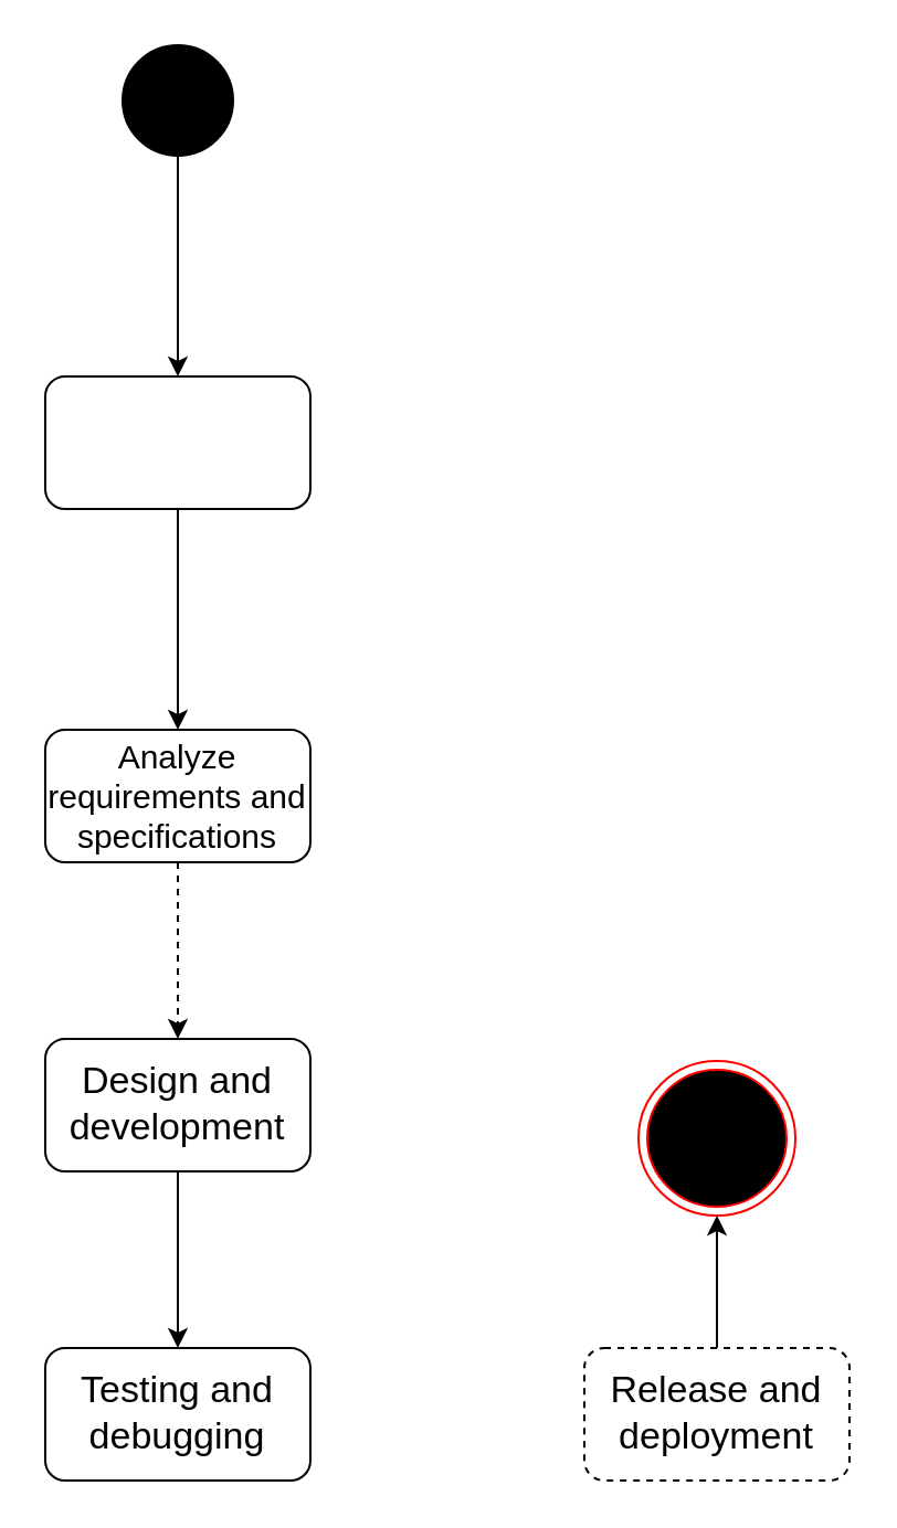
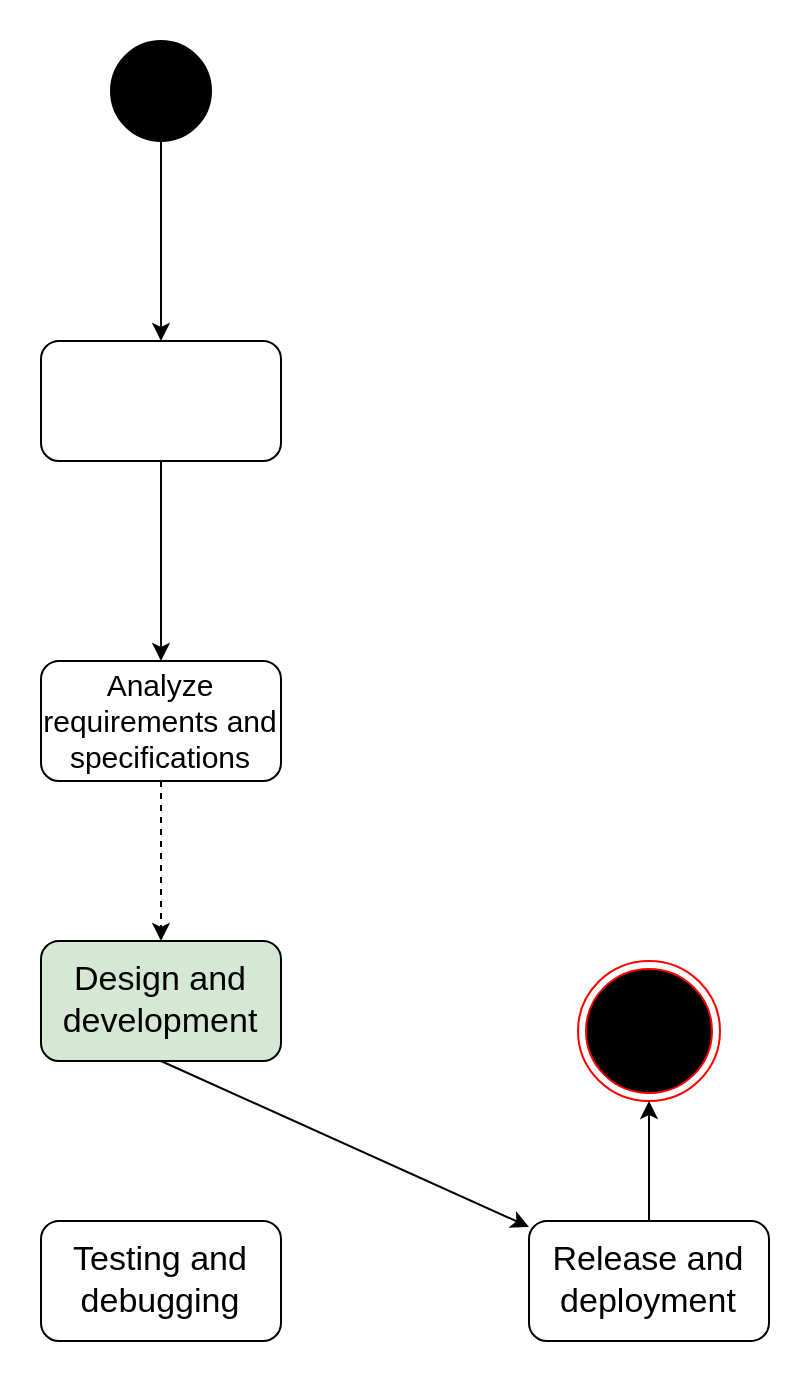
- <mxCell id="7" value="&lt;font style=&quot;font-size: 17px;&quot;&gt;Design and development&lt;br&gt;&lt;/font&gt;" style="rounded=1;whiteSpace=wrap;html=1;" vertex="1" parent="1"><mxGeometry x="20" y="470" width="120" height="60" as="geometry" /></mxCell>
+ <mxCell id="7" value="&lt;font style=&quot;font-size: 17px;&quot;&gt;Design and development&lt;br&gt;&lt;/font&gt;" style="rounded=1;whiteSpace=wrap;html=1;fillColor=#d5e8d4;" vertex="1" parent="1"><mxGeometry x="20" y="470" width="120" height="60" as="geometry" /></mxCell>
- <mxCell id="10" value="" style="endArrow=classic;html=1;rounded=0;exitX=0.5;exitY=1;exitDx=0;exitDy=0;entryX=0.5;entryY=0;entryDx=0;entryDy=0;" edge="1" parent="1" source="7" target="9"><mxGeometry width="50" height="50" relative="1" as="geometry"><mxPoint x="90" y="400" as="sourcePoint" /><mxPoint x="90" y="480" as="targetPoint" /></mxGeometry></mxCell>
+ <mxCell id="10" value="" style="endArrow=classic;html=1;rounded=0;exitX=0.5;exitY=1;exitDx=0;exitDy=0;" edge="1" parent="1" source="7" target="11"><mxGeometry width="50" height="50" relative="1" as="geometry"><mxPoint x="90" y="400" as="sourcePoint" /><mxPoint x="90" y="480" as="targetPoint" /></mxGeometry></mxCell>
- <mxCell id="11" value="&lt;font style=&quot;font-size: 17px;&quot;&gt;Release and deployment&lt;br&gt;&lt;/font&gt;" style="rounded=1;whiteSpace=wrap;html=1;dashed=1;" vertex="1" parent="1"><mxGeometry x="264" y="610" width="120" height="60" as="geometry" /></mxCell>
+ <mxCell id="11" value="&lt;font style=&quot;font-size: 17px;&quot;&gt;Release and deployment&lt;br&gt;&lt;/font&gt;" style="rounded=1;whiteSpace=wrap;html=1;" vertex="1" parent="1"><mxGeometry x="264" y="610" width="120" height="60" as="geometry" /></mxCell>
